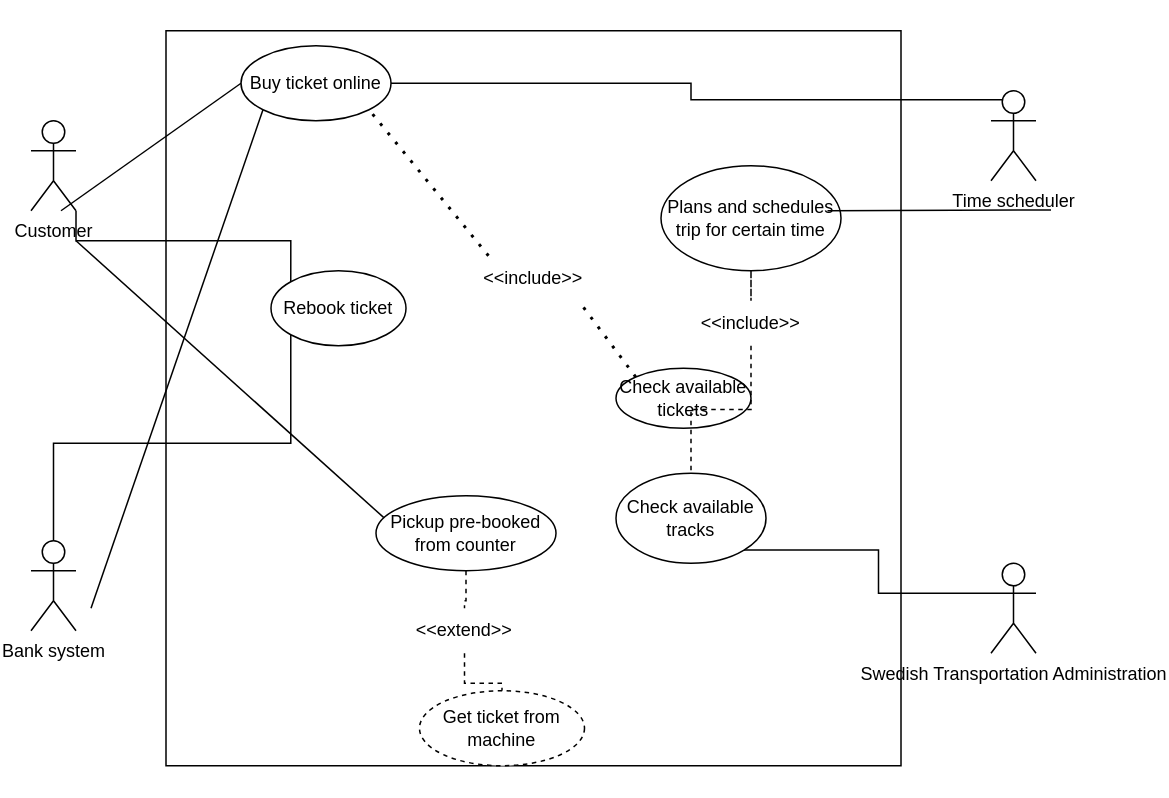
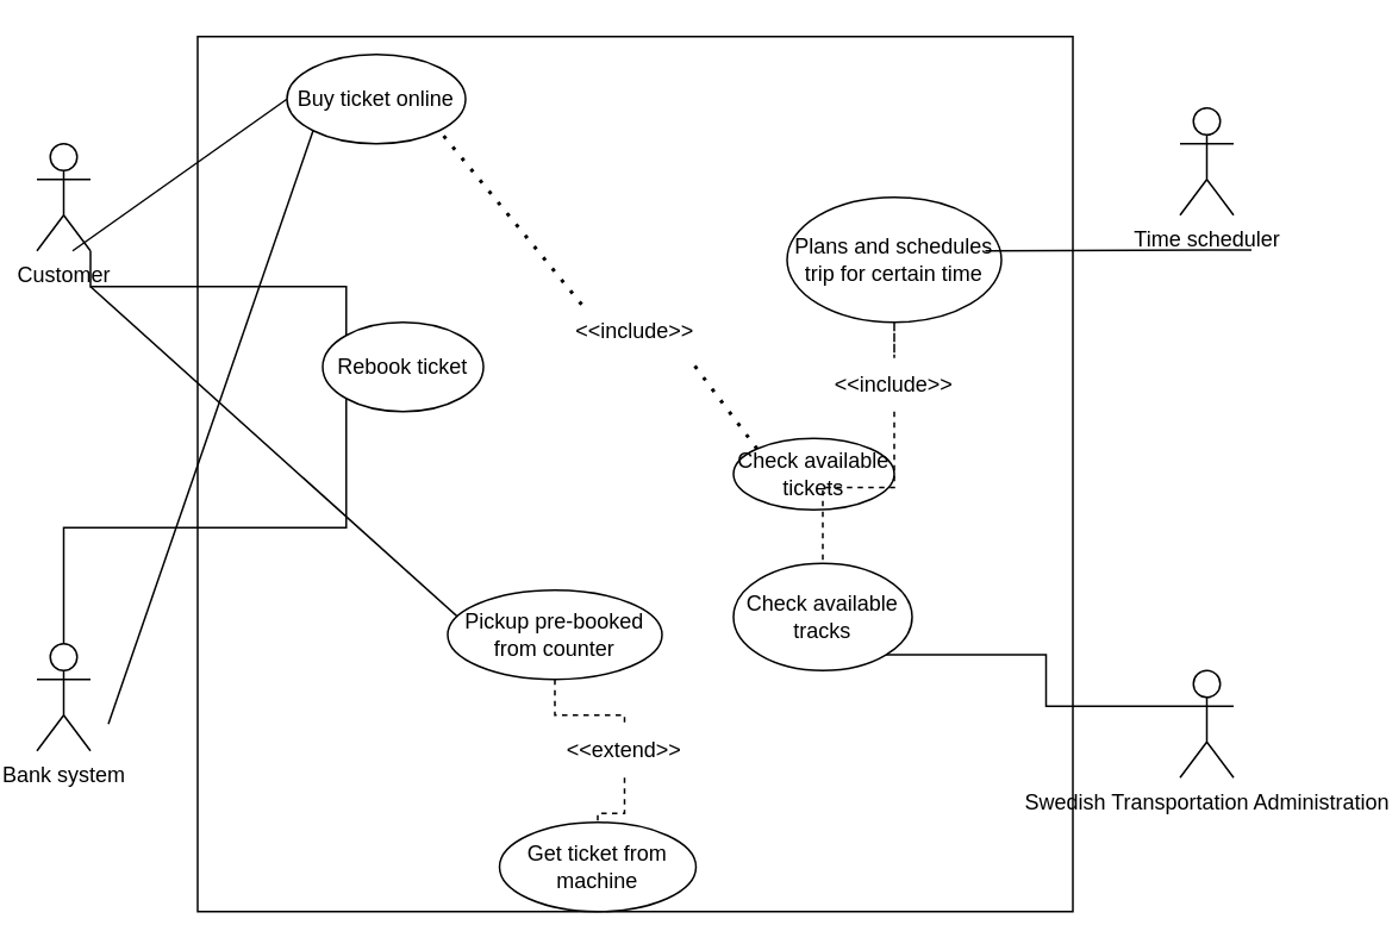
- <mxCell id="7" style="edgeStyle=orthogonalEdgeStyle;rounded=0;orthogonalLoop=1;jettySize=auto;html=1;exitX=0.25;exitY=0.1;exitDx=0;exitDy=0;exitPerimeter=0;entryX=1;entryY=0.5;entryDx=0;entryDy=0;endArrow=none;endFill=0;" edge="1" parent="1" source="8" target="11"><mxGeometry relative="1" as="geometry" /></mxCell>
- <mxCell id="29" value="&amp;lt;&amp;lt;extend&amp;gt;&amp;gt;" style="text;html=1;align=center;verticalAlign=middle;whiteSpace=wrap;rounded=0;" vertex="1" parent="1"><mxGeometry x="279" y="405" width="60" height="30" as="geometry" /></mxCell>
+ <mxCell id="29" value="&amp;lt;&amp;lt;extend&amp;gt;&amp;gt;" style="text;html=1;align=center;verticalAlign=middle;whiteSpace=wrap;rounded=0;" vertex="1" parent="1"><mxGeometry x="319" y="405" width="60" height="30" as="geometry" /></mxCell>
- <mxCell id="25" value="Get ticket from machine" style="ellipse;whiteSpace=wrap;html=1;dashed=1;" vertex="1" parent="1"><mxGeometry x="279" y="460" width="110" height="50" as="geometry" /></mxCell>
+ <mxCell id="25" value="Get ticket from machine" style="ellipse;whiteSpace=wrap;html=1;" vertex="1" parent="1"><mxGeometry x="279" y="460" width="110" height="50" as="geometry" /></mxCell>
